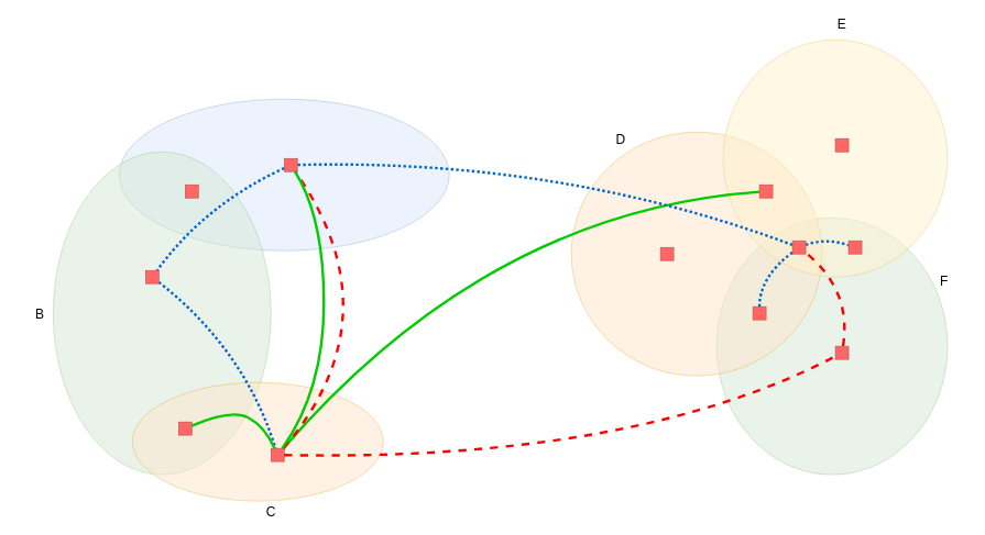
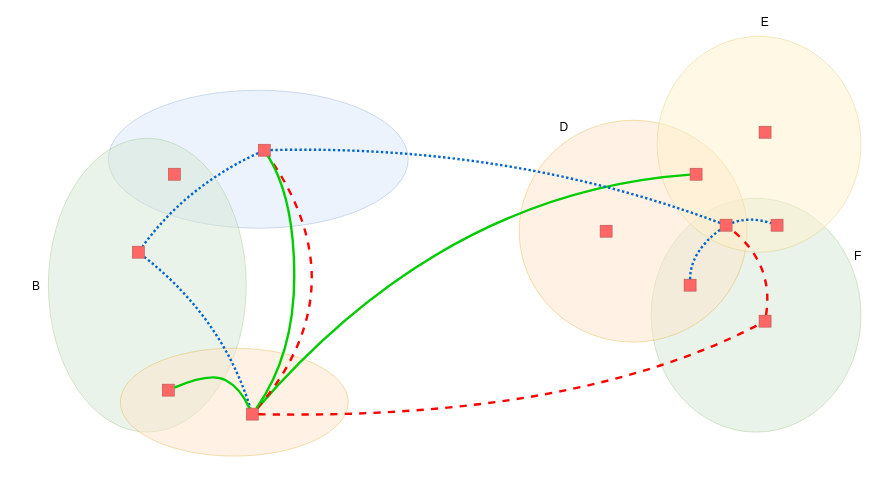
- <mxCell id="32" value="C" style="text;html=1;strokeColor=none;fillColor=none;align=center;verticalAlign=middle;whiteSpace=wrap;rounded=0;shadow=0;fontSize=20;" parent="1" vertex="1"><mxGeometry x="370" y="760" width="80" height="30" as="geometry" /></mxCell>
